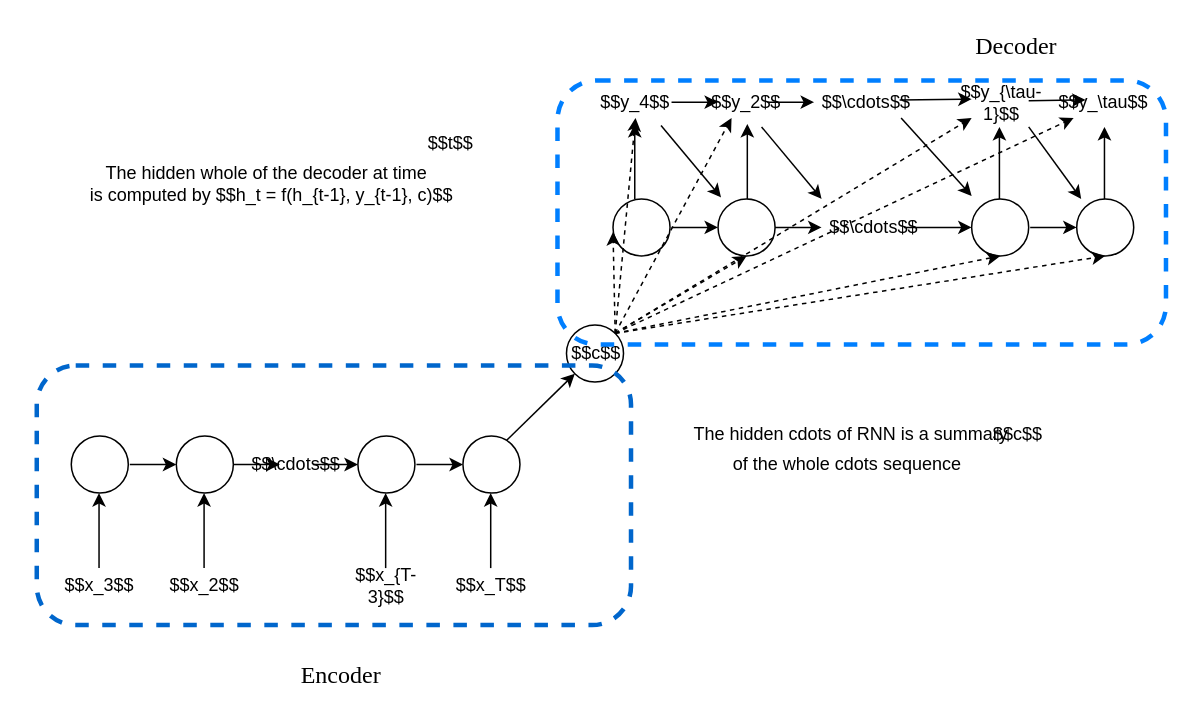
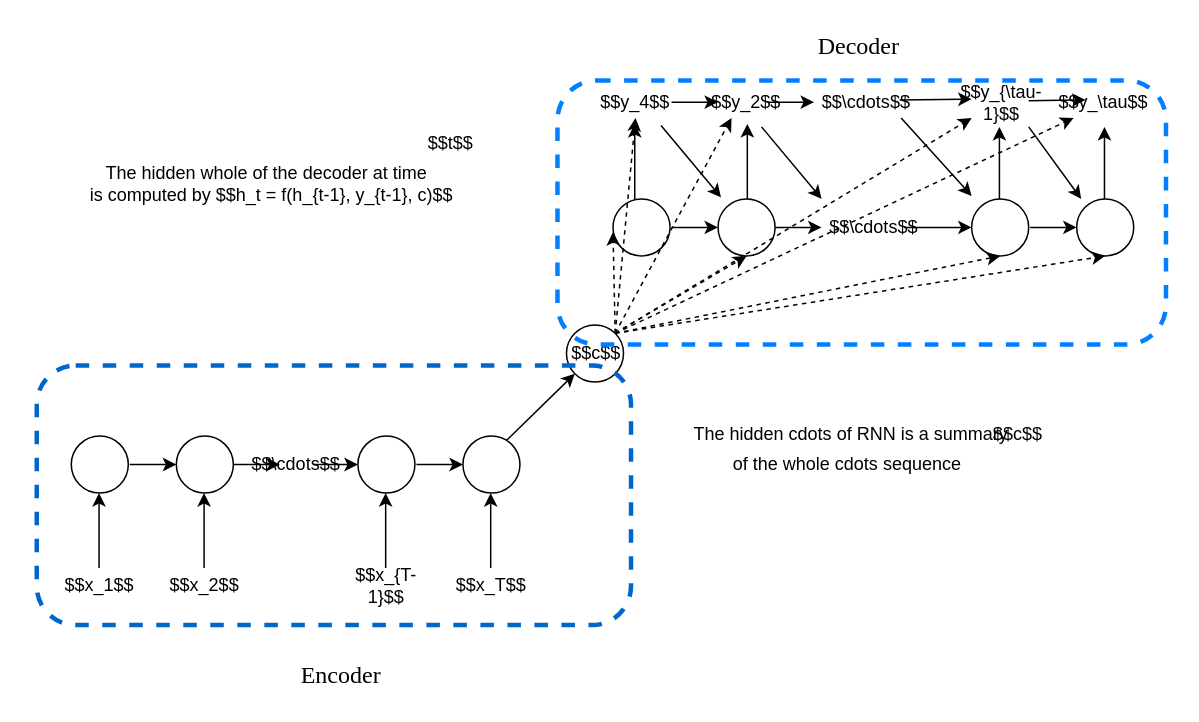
- <mxCell id="57" value="&lt;font style=&quot;font-size: 16px&quot; face=&quot;Times New Roman&quot;&gt;Decoder&lt;/font&gt;" style="text;html=1;strokeColor=none;fillColor=none;align=center;verticalAlign=middle;whiteSpace=wrap;rounded=0;" vertex="1" parent="1"><mxGeometry x="656.75" y="20" width="40" height="20" as="geometry" /></mxCell>
+ <mxCell id="57" value="&lt;font style=&quot;font-size: 16px&quot; face=&quot;Times New Roman&quot;&gt;Decoder&lt;/font&gt;" style="text;html=1;strokeColor=none;fillColor=none;align=center;verticalAlign=middle;whiteSpace=wrap;rounded=0;" vertex="1" parent="1"><mxGeometry x="551.75" y="20" width="40" height="20" as="geometry" /></mxCell>
- <mxCell id="2" value="$$x_3$$" style="text;html=1;strokeColor=none;fillColor=none;align=center;verticalAlign=middle;whiteSpace=wrap;rounded=0;" vertex="1" parent="1"><mxGeometry x="46" y="380" width="40" height="20" as="geometry" /></mxCell>
+ <mxCell id="2" value="$$x_1$$" style="text;html=1;strokeColor=none;fillColor=none;align=center;verticalAlign=middle;whiteSpace=wrap;rounded=0;" vertex="1" parent="1"><mxGeometry x="46" y="380" width="40" height="20" as="geometry" /></mxCell>
- <mxCell id="9" value="$$x_{T-3}$$" style="text;html=1;strokeColor=none;fillColor=none;align=center;verticalAlign=middle;whiteSpace=wrap;rounded=0;" vertex="1" parent="1"><mxGeometry x="237" y="380" width="40" height="20" as="geometry" /></mxCell>
+ <mxCell id="9" value="$$x_{T-1}$$" style="text;html=1;strokeColor=none;fillColor=none;align=center;verticalAlign=middle;whiteSpace=wrap;rounded=0;" vertex="1" parent="1"><mxGeometry x="237" y="380" width="40" height="20" as="geometry" /></mxCell>
